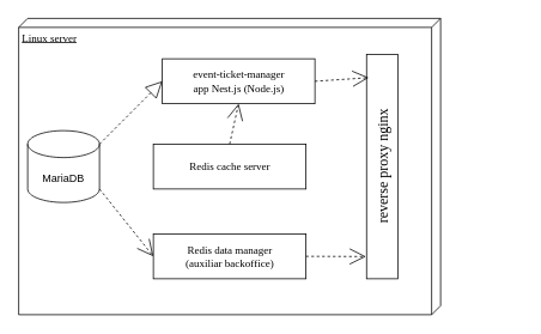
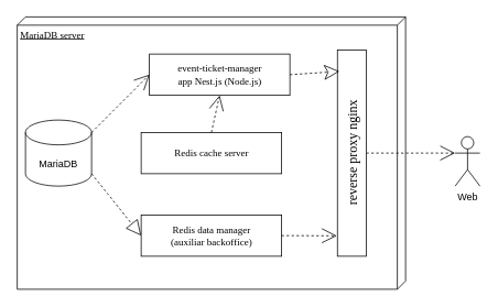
- <mxCell id="2" value="Linux server" style="verticalAlign=top;align=left;spacingTop=8;spacingLeft=2;spacingRight=12;shape=cube;size=10;direction=south;fontStyle=4;html=1;rounded=0;shadow=0;comic=0;labelBackgroundColor=none;strokeWidth=1;fontFamily=Verdana;fontSize=12" parent="1" vertex="1"><mxGeometry x="20" y="20" width="470" height="330" as="geometry" /></mxCell>
+ <mxCell id="2" value="MariaDB server" style="verticalAlign=top;align=left;spacingTop=8;spacingLeft=2;spacingRight=12;shape=cube;size=10;direction=south;fontStyle=4;html=1;rounded=0;shadow=0;comic=0;labelBackgroundColor=none;strokeWidth=1;fontFamily=Verdana;fontSize=12" parent="1" vertex="1"><mxGeometry x="20" y="20" width="470" height="330" as="geometry" /></mxCell>
- <mxCell id="12" style="edgeStyle=none;rounded=0;html=1;dashed=1;labelBackgroundColor=none;startArrow=none;startFill=0;startSize=8;endArrow=open;endFill=0;endSize=16;fontFamily=Verdana;fontSize=12;exitX=1;exitY=0.5;exitDx=0;exitDy=0;entryX=0.896;entryY=0.071;entryDx=0;entryDy=0;entryPerimeter=0;" edge="1" parent="1" source="3" target="6"><mxGeometry relative="1" as="geometry"><mxPoint x="619.79" y="290.56" as="sourcePoint" /><mxPoint x="510.004" y="79.432" as="targetPoint" /></mxGeometry></mxCell>
+ <mxCell id="12" style="edgeStyle=none;rounded=0;html=1;dashed=1;labelBackgroundColor=none;startArrow=none;startFill=0;startSize=8;endArrow=classic;endFill=0;endSize=16;fontFamily=Verdana;fontSize=12;exitX=1;exitY=0.5;exitDx=0;exitDy=0;entryX=0.896;entryY=0.071;entryDx=0;entryDy=0;entryPerimeter=0;" edge="1" parent="1" source="3" target="6"><mxGeometry relative="1" as="geometry"><mxPoint x="619.79" y="290.56" as="sourcePoint" /><mxPoint x="510.004" y="79.432" as="targetPoint" /></mxGeometry></mxCell>
- <mxCell id="9" style="edgeStyle=none;rounded=0;html=1;dashed=1;labelBackgroundColor=none;startArrow=none;startFill=0;startSize=8;endArrow=block;endFill=0;endSize=16;fontFamily=Verdana;fontSize=12;exitX=1;exitY=0;exitDx=0;exitDy=15;exitPerimeter=0;entryX=0;entryY=0.5;entryDx=0;entryDy=0;" edge="1" parent="1" source="5" target="3"><mxGeometry relative="1" as="geometry"><mxPoint x="459.79" y="331.13" as="sourcePoint" /><mxPoint x="350.004" y="120.002" as="targetPoint" /></mxGeometry></mxCell>
+ <mxCell id="9" style="edgeStyle=none;rounded=0;html=1;dashed=1;labelBackgroundColor=none;startArrow=none;startFill=0;startSize=8;endArrow=open;endFill=0;endSize=16;fontFamily=Verdana;fontSize=12;exitX=1;exitY=0;exitDx=0;exitDy=15;exitPerimeter=0;entryX=0;entryY=0.5;entryDx=0;entryDy=0;" edge="1" parent="1" source="5" target="3"><mxGeometry relative="1" as="geometry"><mxPoint x="459.79" y="331.13" as="sourcePoint" /><mxPoint x="350.004" y="120.002" as="targetPoint" /></mxGeometry></mxCell>
+ <mxCell id="4" style="edgeStyle=none;rounded=0;html=1;dashed=1;labelBackgroundColor=none;startArrow=none;startFill=0;startSize=8;endArrow=open;endFill=0;endSize=16;fontFamily=Verdana;fontSize=12;exitX=0.5;exitY=1;exitDx=0;exitDy=0;entryX=0;entryY=0.333;entryDx=0;entryDy=0;entryPerimeter=0;" parent="1" source="6" target="14" edge="1"><mxGeometry relative="1" as="geometry"><mxPoint x="819.79" y="411.13" as="sourcePoint" /><mxPoint x="710.004" y="200.002" as="targetPoint" /></mxGeometry></mxCell>
+ <mxCell id="14" value="Web" style="shape=umlActor;verticalLabelPosition=bottom;verticalAlign=top;html=1;outlineConnect=0;" vertex="1" parent="1"><mxGeometry x="550" y="165" width="30" height="60" as="geometry" /></mxCell>
- <mxCell id="11" style="edgeStyle=none;rounded=0;html=1;dashed=1;labelBackgroundColor=none;startArrow=none;startFill=0;startSize=8;endArrow=open;endFill=0;endSize=16;fontFamily=Verdana;fontSize=12;entryX=0;entryY=0.5;entryDx=0;entryDy=0;exitX=1;exitY=1;exitDx=0;exitDy=-15;exitPerimeter=0;" edge="1" parent="1" source="5" target="8"><mxGeometry relative="1" as="geometry"><mxPoint x="219.79" y="441.13" as="sourcePoint" /><mxPoint x="110.004" y="230.002" as="targetPoint" /></mxGeometry></mxCell>
+ <mxCell id="11" style="edgeStyle=none;rounded=0;html=1;dashed=1;labelBackgroundColor=none;startArrow=none;startFill=0;startSize=8;endArrow=block;endFill=0;endSize=16;fontFamily=Verdana;fontSize=12;entryX=0;entryY=0.5;entryDx=0;entryDy=0;exitX=1;exitY=1;exitDx=0;exitDy=-15;exitPerimeter=0;" edge="1" parent="1" source="5" target="8"><mxGeometry relative="1" as="geometry"><mxPoint x="219.79" y="441.13" as="sourcePoint" /><mxPoint x="110.004" y="230.002" as="targetPoint" /></mxGeometry></mxCell>
